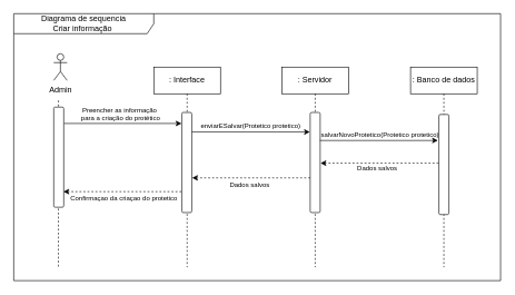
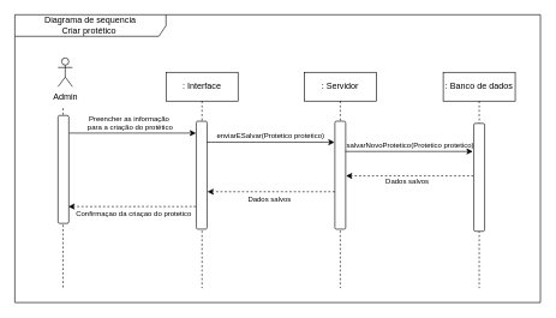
- <mxCell id="23" value="Diagrama de sequencia&lt;div&gt;Criar informação&amp;nbsp;&lt;/div&gt;" style="shape=umlFrame;whiteSpace=wrap;html=1;pointerEvents=0;width=210;height=30;" parent="1" vertex="1"><mxGeometry x="20" width="730" height="400" as="geometry" y="20" /></mxCell>
+ <mxCell id="23" value="Diagrama de sequencia&lt;div&gt;Criar protético&amp;nbsp;&lt;/div&gt;" style="shape=umlFrame;whiteSpace=wrap;html=1;pointerEvents=0;width=210;height=30;" parent="1" vertex="1"><mxGeometry x="20" width="730" height="400" as="geometry" y="20" /></mxCell>
